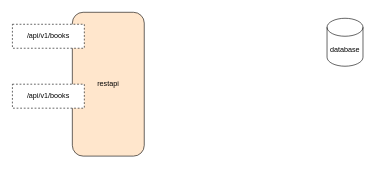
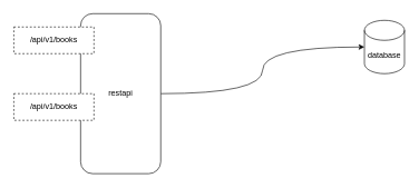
+ <mxCell id="2" style="edgeStyle=orthogonalEdgeStyle;rounded=0;orthogonalLoop=1;jettySize=auto;html=1;entryX=0;entryY=0.5;entryDx=0;entryDy=0;entryPerimeter=0;curved=1;" edge="1" parent="1" source="3" target="4"><mxGeometry relative="1" as="geometry" /></mxCell>
- <mxCell id="3" value="restapi" style="rounded=1;whiteSpace=wrap;html=1;fillColor=#ffe6cc;" vertex="1" parent="1"><mxGeometry x="120" y="20" width="120" height="240" as="geometry" /></mxCell>
+ <mxCell id="3" value="restapi" style="rounded=1;whiteSpace=wrap;html=1;" vertex="1" parent="1"><mxGeometry x="120" y="20" width="120" height="240" as="geometry" /></mxCell>
